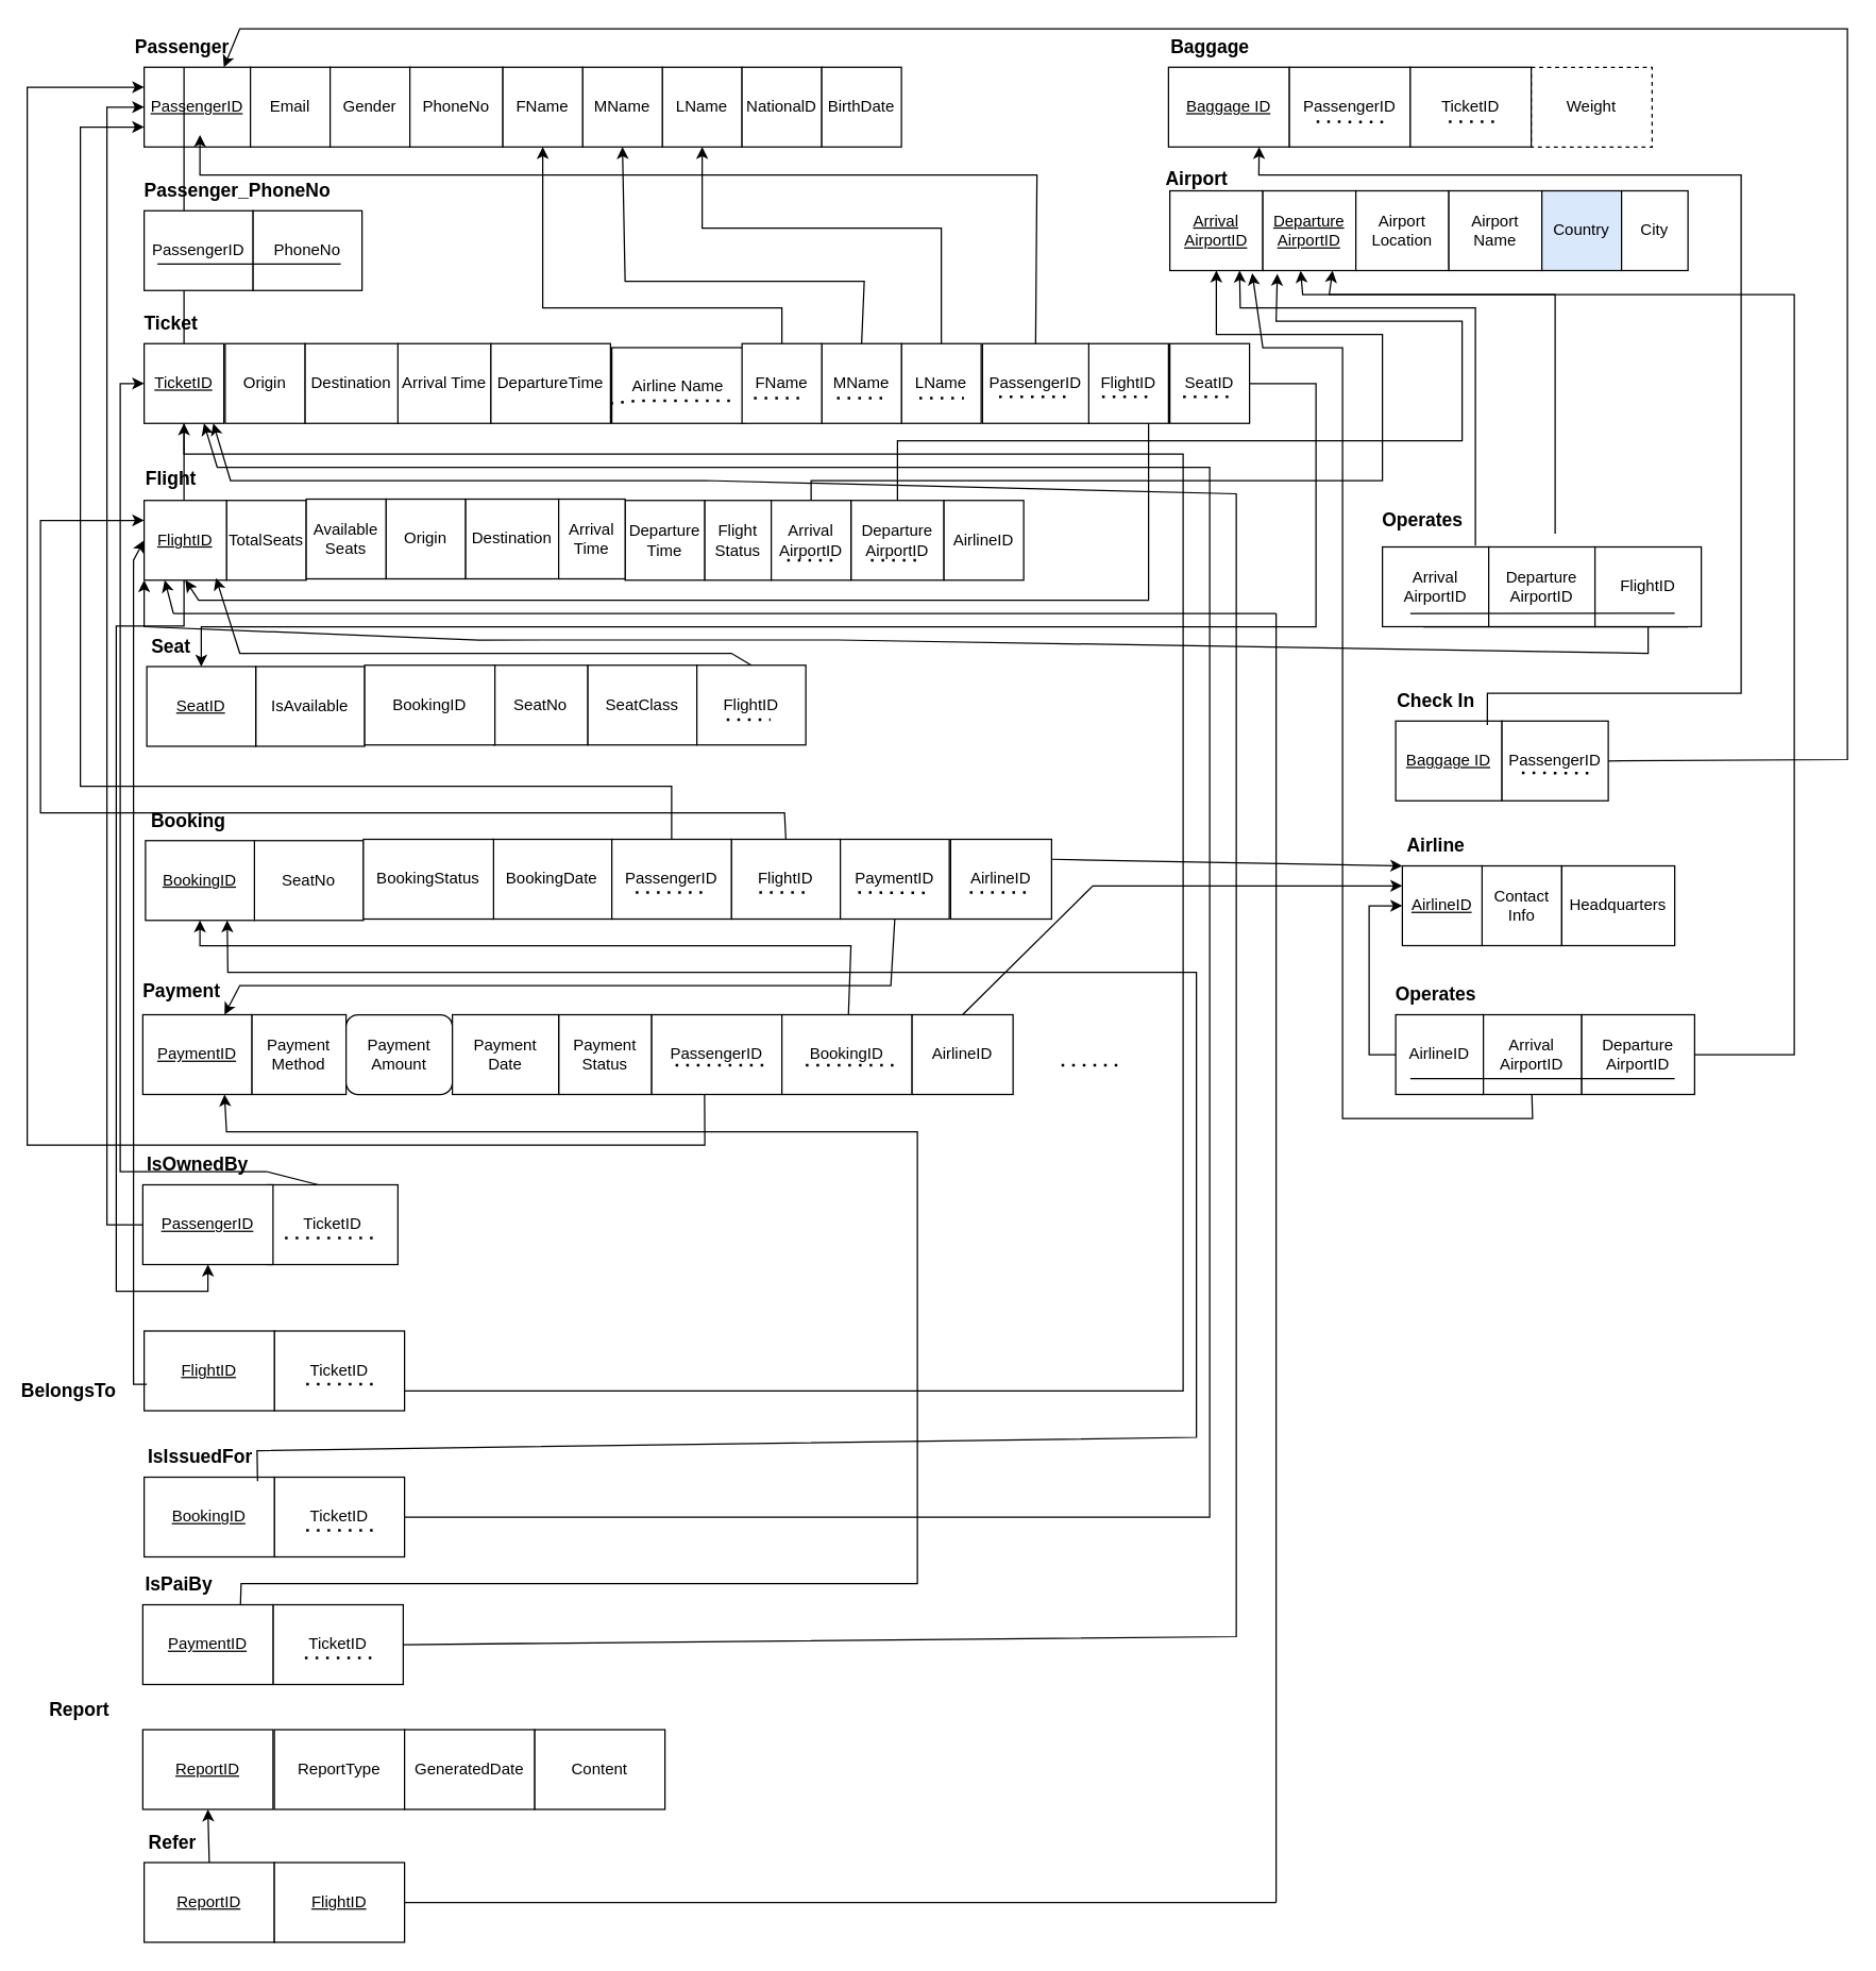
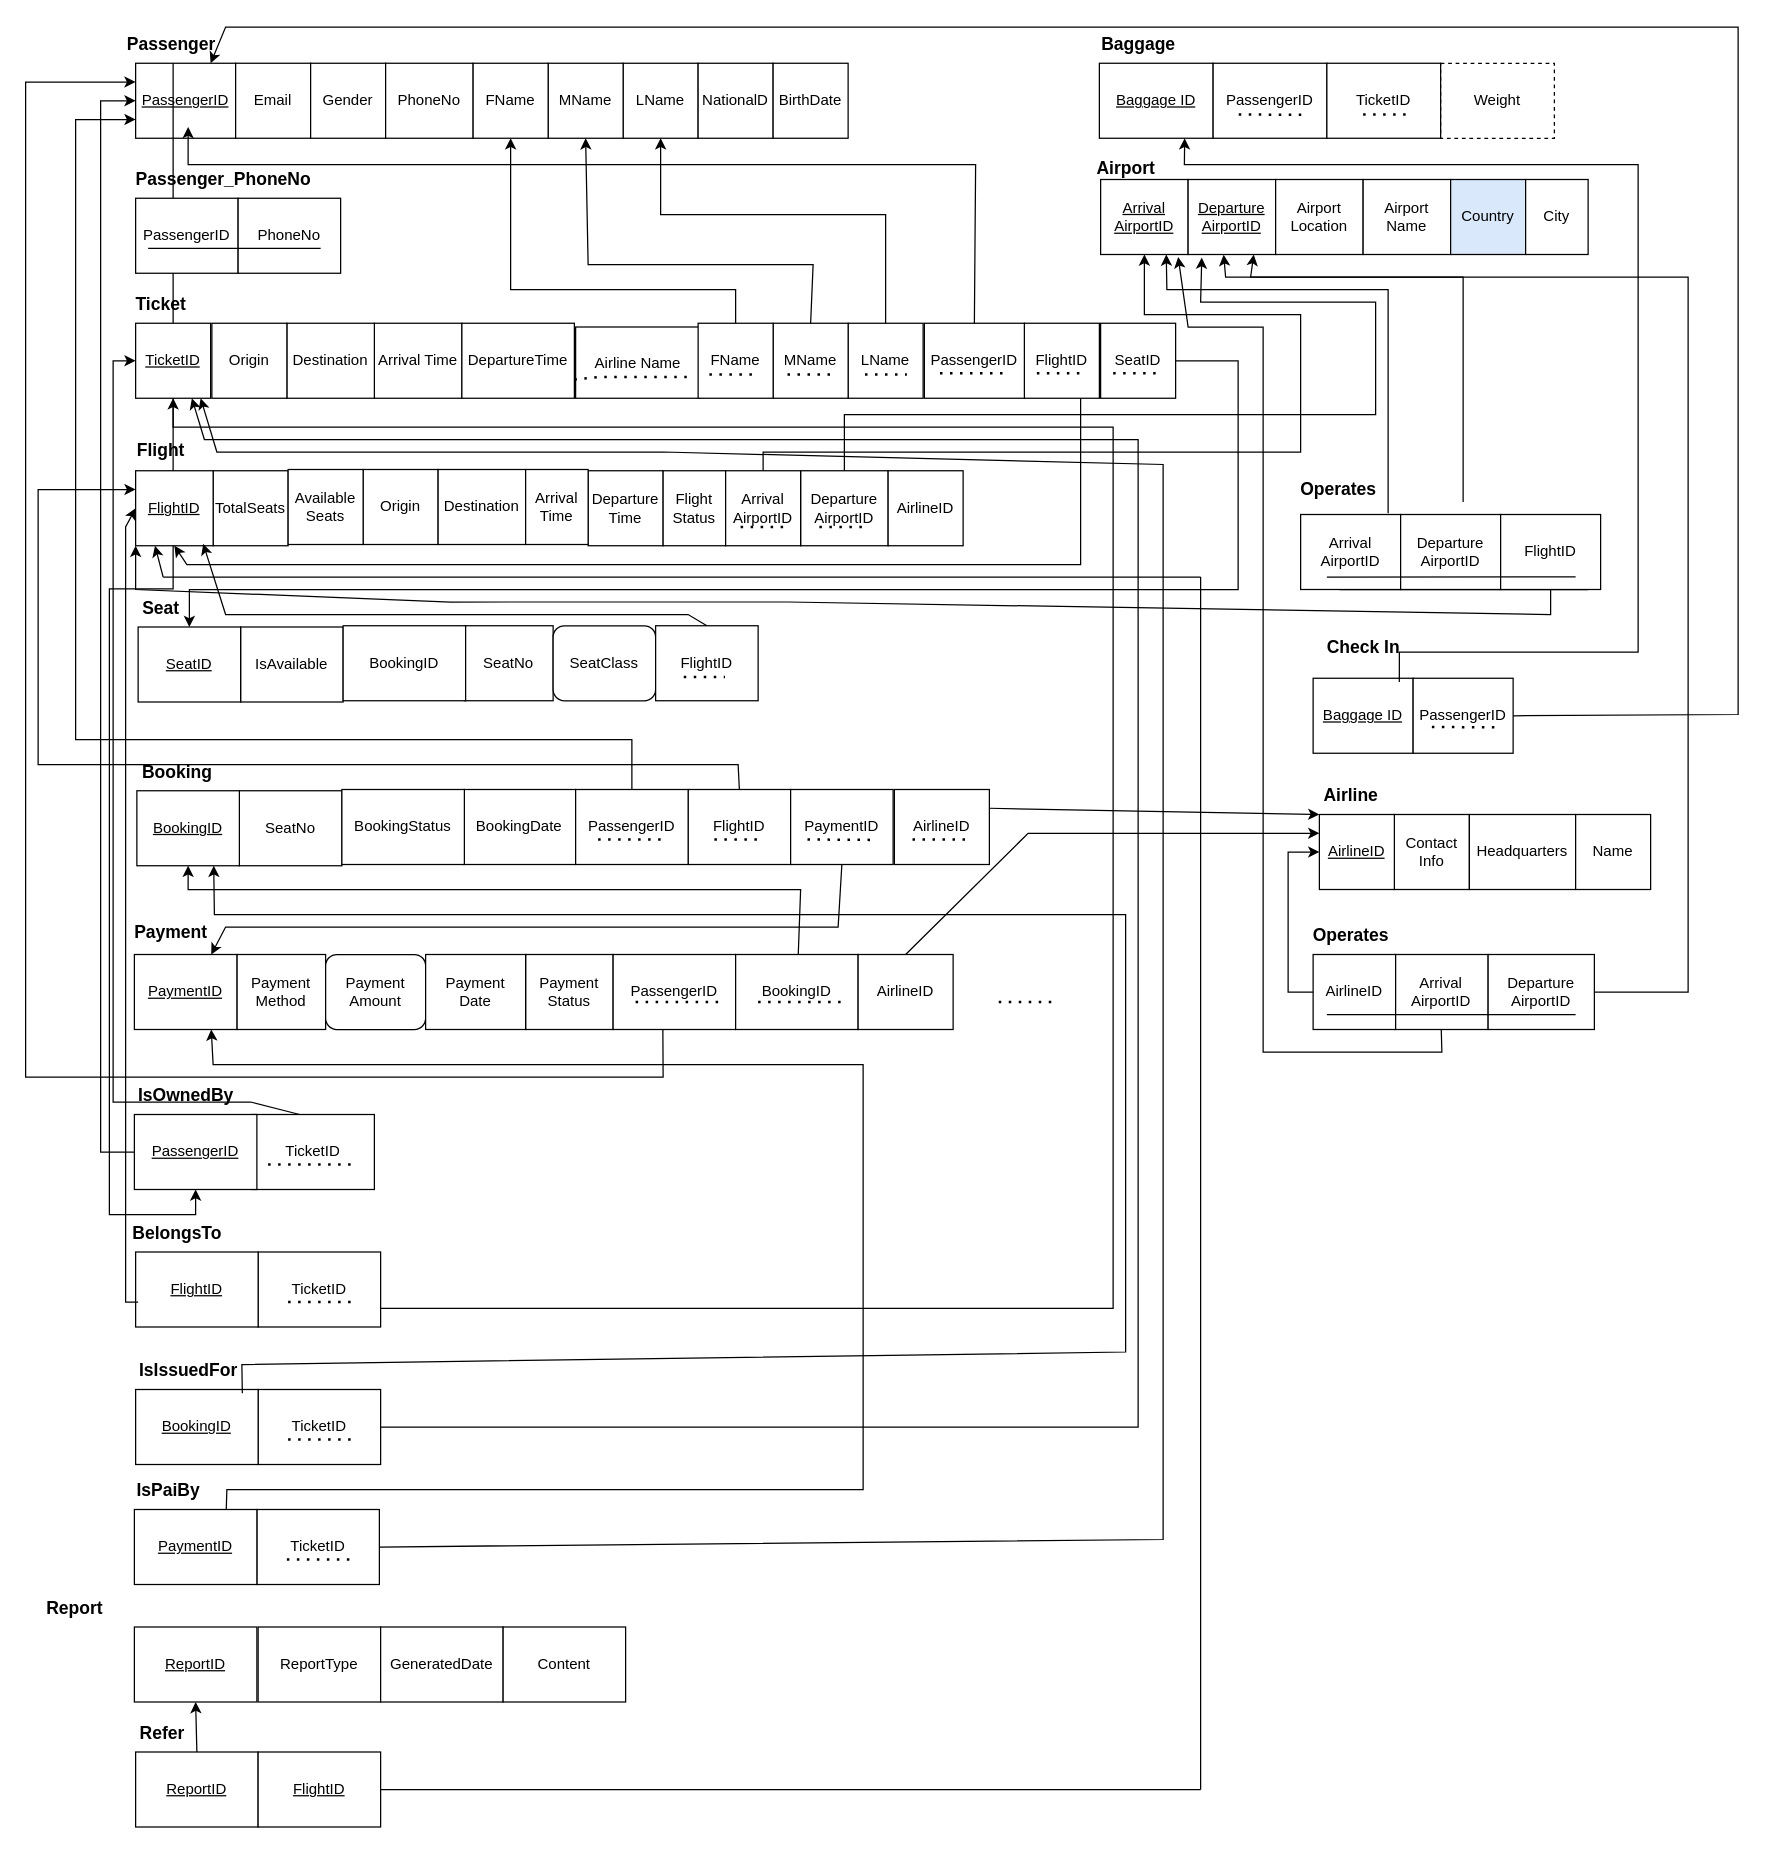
- <mxCell id="153" value="&lt;font style=&quot;font-size: 14px;&quot;&gt;&lt;b&gt;Check In&lt;/b&gt;&lt;/font&gt;" style="text;html=1;align=center;verticalAlign=middle;resizable=0;points=[];autosize=1;strokeColor=none;fillColor=none;" parent="1" vertex="1"><mxGeometry x="1040" y="512" width="80" height="30" as="geometry" /></mxCell>
+ <mxCell id="153" value="&lt;font style=&quot;font-size: 14px;&quot;&gt;&lt;b&gt;Check In&lt;/b&gt;&lt;/font&gt;" style="text;html=1;align=center;verticalAlign=middle;resizable=0;points=[];autosize=1;strokeColor=none;fillColor=none;" parent="1" vertex="1"><mxGeometry x="1050" y="502" width="80" height="30" as="geometry" /></mxCell>
- <mxCell id="46" value="SeatClass" style="rounded=0;whiteSpace=wrap;html=1;" parent="1" vertex="1"><mxGeometry x="442" y="500" width="82" height="60" as="geometry" /></mxCell>
+ <mxCell id="46" value="SeatClass" style="whiteSpace=wrap;html=1;rounded=1;" parent="1" vertex="1"><mxGeometry x="442" y="500" width="82" height="60" as="geometry" /></mxCell>
+ <mxCell id="162" value="Name" style="rounded=0;whiteSpace=wrap;html=1;" parent="1" vertex="1"><mxGeometry x="1260" y="651" width="60" height="60" as="geometry" /></mxCell>
- <mxCell id="79" value="&lt;span style=&quot;text-wrap-mode: wrap;&quot;&gt;&lt;b&gt;&lt;font style=&quot;font-size: 14px;&quot;&gt;BelongsTo&lt;/font&gt;&lt;/b&gt;&lt;/span&gt;" style="text;html=1;align=center;verticalAlign=middle;resizable=0;points=[];autosize=1;strokeColor=none;fillColor=none;" parent="1" vertex="1"><mxGeometry x="6" y="1031" width="90" height="30" as="geometry" /></mxCell>
+ <mxCell id="79" value="&lt;span style=&quot;text-wrap-mode: wrap;&quot;&gt;&lt;b&gt;&lt;font style=&quot;font-size: 14px;&quot;&gt;BelongsTo&lt;/font&gt;&lt;/b&gt;&lt;/span&gt;" style="text;html=1;align=center;verticalAlign=middle;resizable=0;points=[];autosize=1;strokeColor=none;fillColor=none;" parent="1" vertex="1"><mxGeometry x="96" y="971" width="90" height="30" as="geometry" /></mxCell>
